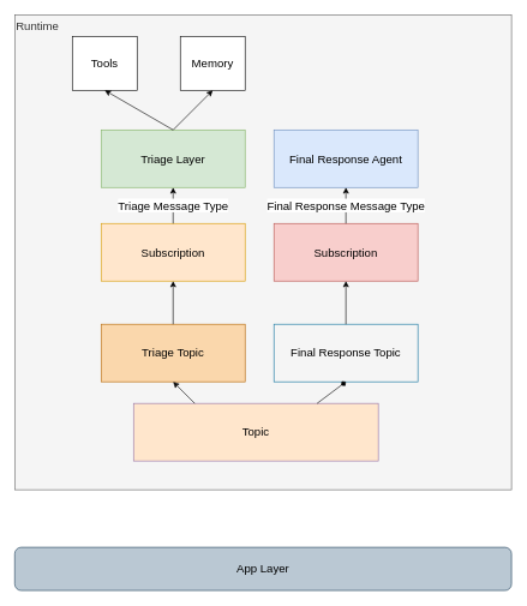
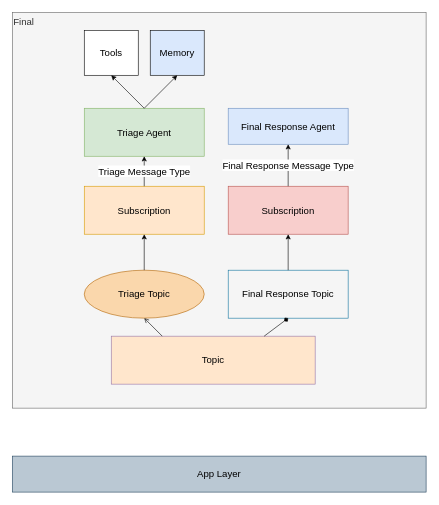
- <mxCell id="2" value="Runtime" style="rounded=0;whiteSpace=wrap;html=1;verticalAlign=top;align=left;fillColor=#f5f5f5;strokeColor=#666666;fontColor=#333333;fontSize=16;" vertex="1" parent="1"><mxGeometry x="20" y="20" width="690" height="660" as="geometry" /></mxCell>
+ <mxCell id="2" value="Final" style="rounded=0;whiteSpace=wrap;html=1;verticalAlign=top;align=left;fillColor=#f5f5f5;strokeColor=#666666;fontColor=#333333;fontSize=16;" vertex="1" parent="1"><mxGeometry x="20" y="20" width="690" height="660" as="geometry" /></mxCell>
- <mxCell id="17" value="Tools" style="rounded=0;whiteSpace=wrap;html=1;fontSize=16;" vertex="1" parent="1"><mxGeometry x="100" y="50" width="90" height="75" as="geometry" /></mxCell>
+ <mxCell id="17" value="Tools" style="rounded=0;whiteSpace=wrap;html=1;fontSize=16;" vertex="1" parent="1"><mxGeometry x="140" y="50" width="90" height="75" as="geometry" /></mxCell>
- <mxCell id="18" value="Memory" style="rounded=0;whiteSpace=wrap;html=1;fontSize=16;" vertex="1" parent="1"><mxGeometry x="250" y="50" width="90" height="75" as="geometry" /></mxCell>
+ <mxCell id="18" value="Memory" style="rounded=0;whiteSpace=wrap;html=1;fontSize=16;fillColor=#dae8fc;" vertex="1" parent="1"><mxGeometry x="250" y="50" width="90" height="75" as="geometry" /></mxCell>
- <mxCell id="6" value="Triage Layer" style="rounded=0;whiteSpace=wrap;html=1;fillColor=#d5e8d4;strokeColor=#82b366;fontSize=16;" vertex="1" parent="1"><mxGeometry x="140" y="180" width="200" height="80" as="geometry" /></mxCell>
+ <mxCell id="6" value="Triage Agent" style="rounded=0;whiteSpace=wrap;html=1;fillColor=#d5e8d4;strokeColor=#82b366;fontSize=16;" vertex="1" parent="1"><mxGeometry x="140" y="180" width="200" height="80" as="geometry" /></mxCell>
- <mxCell id="12" value="Final Response Agent" style="rounded=0;whiteSpace=wrap;html=1;fillColor=#dae8fc;strokeColor=#6c8ebf;fontSize=16;" vertex="1" parent="1"><mxGeometry x="380" y="180" width="200" height="80" as="geometry" /></mxCell>
+ <mxCell id="12" value="Final Response Agent" style="rounded=0;whiteSpace=wrap;html=1;fillColor=#dae8fc;strokeColor=#6c8ebf;fontSize=16;" vertex="1" parent="1"><mxGeometry x="380" y="180" width="200" height="60" as="geometry" /></mxCell>
- <mxCell id="4" value="Triage Topic" style="rounded=0;whiteSpace=wrap;html=1;fillColor=#fad7ac;strokeColor=#b46504;fontSize=16;" vertex="1" parent="1"><mxGeometry x="140" y="450" width="200" height="80" as="geometry" /></mxCell>
+ <mxCell id="4" value="Triage Topic" style="ellipse;whiteSpace=wrap;html=1;fillColor=#fad7ac;strokeColor=#b46504;fontSize=16;" vertex="1" parent="1"><mxGeometry x="140" y="450" width="200" height="80" as="geometry" /></mxCell>
- <mxCell id="8" value="" style="endArrow=classic;html=1;rounded=0;entryX=0.5;entryY=1;entryDx=0;entryDy=0;exitX=0.25;exitY=0;exitDx=0;exitDy=0;fontSize=16;" edge="1" parent="1" source="3" target="4"><mxGeometry width="50" height="50" relative="1" as="geometry"><mxPoint x="330" y="560" as="sourcePoint" /><mxPoint x="223" y="530" as="targetPoint" /></mxGeometry></mxCell>
+ <mxCell id="8" value="" style="endArrow=open;html=1;rounded=0;entryX=0.5;entryY=1;entryDx=0;entryDy=0;exitX=0.25;exitY=0;exitDx=0;exitDy=0;fontSize=16;" edge="1" parent="1" source="3" target="4"><mxGeometry width="50" height="50" relative="1" as="geometry"><mxPoint x="330" y="560" as="sourcePoint" /><mxPoint x="223" y="530" as="targetPoint" /></mxGeometry></mxCell>
- <mxCell id="16" value="App Layer" style="whiteSpace=wrap;html=1;fillColor=#bac8d3;strokeColor=#23445d;fontSize=16;rounded=1;" vertex="1" parent="1"><mxGeometry x="20" y="760" width="690" height="60" as="geometry" /></mxCell>
+ <mxCell id="16" value="App Layer" style="rounded=0;whiteSpace=wrap;html=1;fillColor=#bac8d3;strokeColor=#23445d;fontSize=16;" vertex="1" parent="1"><mxGeometry x="20" y="760" width="690" height="60" as="geometry" /></mxCell>
